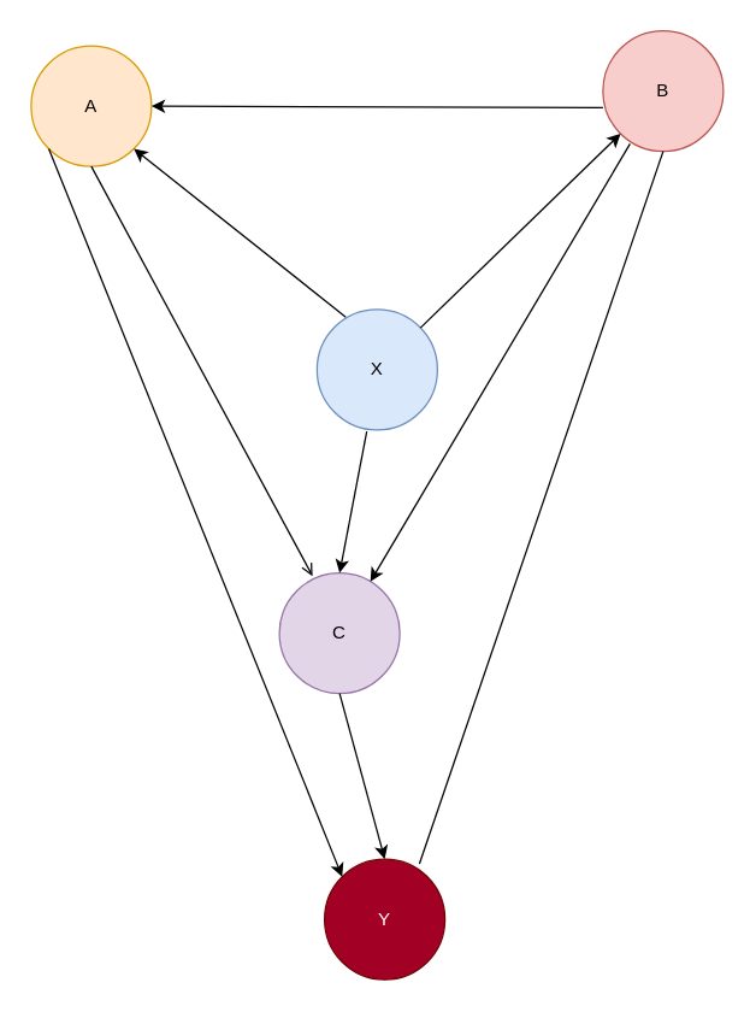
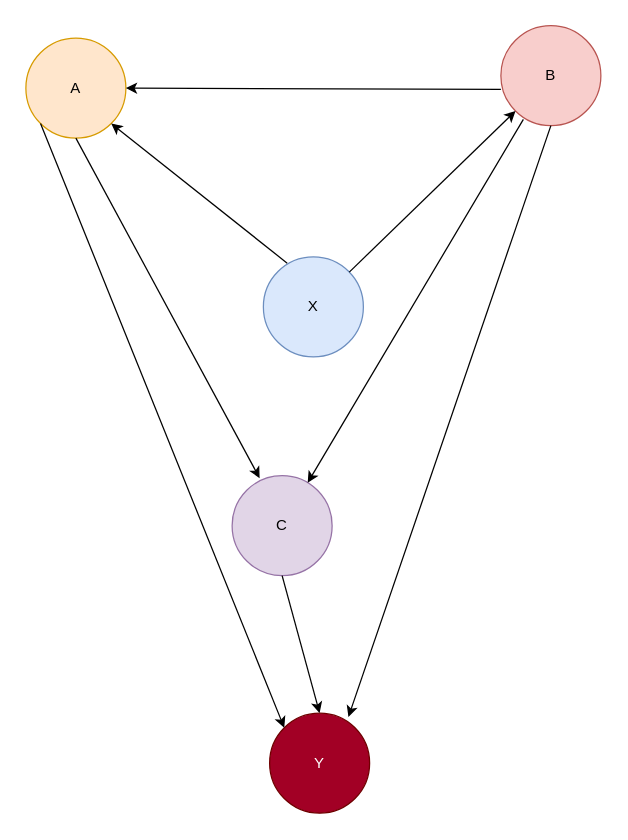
- <mxCell id="8" value="" style="endArrow=classic;html=1;rounded=0;exitX=0.413;exitY=1.013;exitDx=0;exitDy=0;exitPerimeter=0;entryX=0.5;entryY=0;entryDx=0;entryDy=0;" edge="1" parent="1" source="2" target="5"><mxGeometry width="50" height="50" relative="1" as="geometry"><mxPoint x="240" y="350" as="sourcePoint" /><mxPoint x="290" y="300" as="targetPoint" /></mxGeometry></mxCell>
- <mxCell id="11" value="" style="endArrow=open;html=1;rounded=0;exitX=0.5;exitY=1;exitDx=0;exitDy=0;entryX=0.275;entryY=0.025;entryDx=0;entryDy=0;entryPerimeter=0;" edge="1" parent="1" source="3" target="5"><mxGeometry width="50" height="50" relative="1" as="geometry"><mxPoint x="240" y="350" as="sourcePoint" /><mxPoint x="290" y="300" as="targetPoint" /></mxGeometry></mxCell>
+ <mxCell id="11" value="" style="endArrow=classic;html=1;rounded=0;exitX=0.5;exitY=1;exitDx=0;exitDy=0;entryX=0.275;entryY=0.025;entryDx=0;entryDy=0;entryPerimeter=0;" edge="1" parent="1" source="3" target="5"><mxGeometry width="50" height="50" relative="1" as="geometry"><mxPoint x="240" y="350" as="sourcePoint" /><mxPoint x="290" y="300" as="targetPoint" /></mxGeometry></mxCell>
- <mxCell id="13" value="" style="endArrow=none;html=1;rounded=0;exitX=0.5;exitY=1;exitDx=0;exitDy=0;entryX=0.788;entryY=0.038;entryDx=0;entryDy=0;entryPerimeter=0;" edge="1" parent="1" source="4" target="6"><mxGeometry width="50" height="50" relative="1" as="geometry"><mxPoint x="240" y="350" as="sourcePoint" /><mxPoint x="290" y="300" as="targetPoint" /></mxGeometry></mxCell>
+ <mxCell id="13" value="" style="endArrow=classic;html=1;rounded=0;exitX=0.5;exitY=1;exitDx=0;exitDy=0;entryX=0.788;entryY=0.038;entryDx=0;entryDy=0;entryPerimeter=0;" edge="1" parent="1" source="4" target="6"><mxGeometry width="50" height="50" relative="1" as="geometry"><mxPoint x="240" y="350" as="sourcePoint" /><mxPoint x="290" y="300" as="targetPoint" /></mxGeometry></mxCell>
